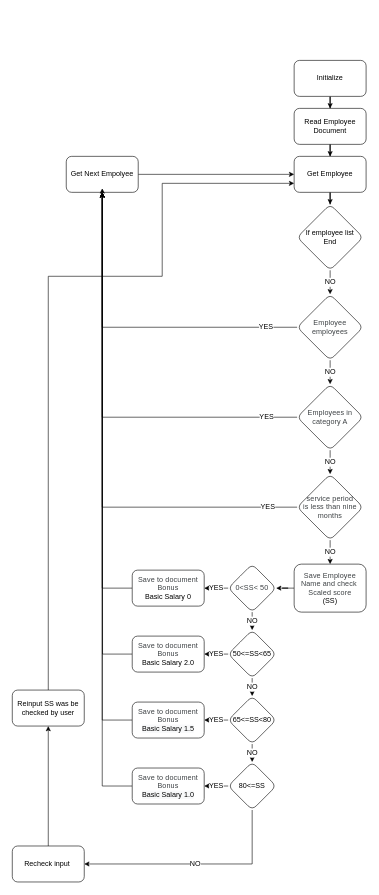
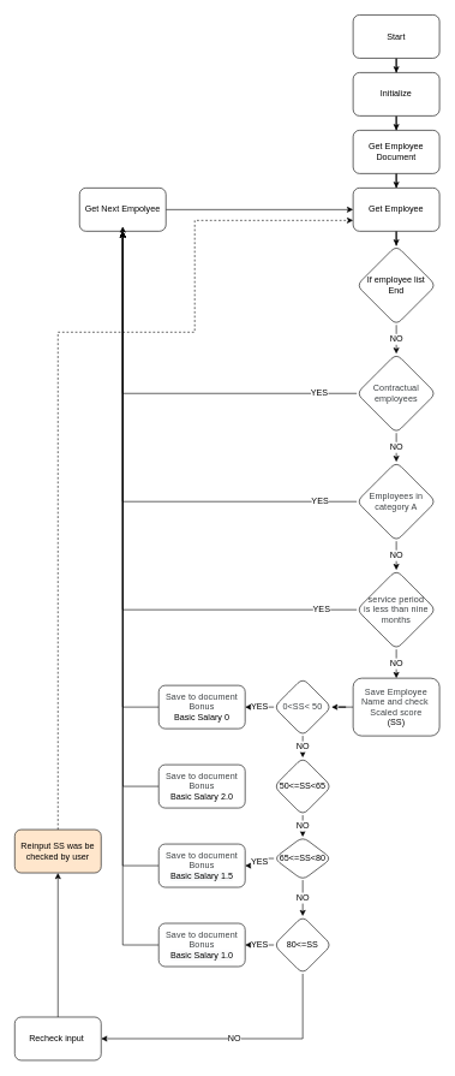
+ <mxCell id="3" value="Start" style="rounded=1;whiteSpace=wrap;html=1;fontFamily=Helvetica;fontSize=12;fontStyle=0;verticalAlign=middle;" vertex="1" parent="1"><mxGeometry x="490" width="120" height="60" as="geometry" y="20" /></mxCell>
+ <mxCell id="2" value="" style="edgeStyle=orthogonalEdgeStyle;rounded=0;orthogonalLoop=1;jettySize=auto;html=1;fontFamily=Helvetica;fontSize=12;fontStyle=0;verticalAlign=middle;" edge="1" parent="1" source="3" target="5"><mxGeometry relative="1" as="geometry" /></mxCell>
- <mxCell id="7" value="Read Employee Document" style="whiteSpace=wrap;html=1;rounded=1;fontFamily=Helvetica;fontSize=12;fontStyle=0;verticalAlign=middle;" vertex="1" parent="1"><mxGeometry x="490" y="180" width="120" height="60" as="geometry" /></mxCell>
+ <mxCell id="7" value="Get Employee Document" style="whiteSpace=wrap;html=1;rounded=1;fontFamily=Helvetica;fontSize=12;fontStyle=0;verticalAlign=middle;" vertex="1" parent="1"><mxGeometry x="490" y="180" width="120" height="60" as="geometry" /></mxCell>
- <mxCell id="39" style="edgeStyle=orthogonalEdgeStyle;rounded=0;orthogonalLoop=1;jettySize=auto;html=1;fontFamily=Helvetica;fontSize=12;fontStyle=0;verticalAlign=middle;entryX=0;entryY=0.75;entryDx=0;entryDy=0;" edge="1" parent="1" source="40" target="9"><mxGeometry relative="1" as="geometry"><mxPoint x="240" y="317.778" as="targetPoint" /><Array as="points"><mxPoint x="80" y="460" /><mxPoint x="270" y="460" /><mxPoint x="270" y="305" /></Array></mxGeometry></mxCell>
+ <mxCell id="39" style="edgeStyle=orthogonalEdgeStyle;rounded=0;orthogonalLoop=1;jettySize=auto;html=1;fontFamily=Helvetica;fontSize=12;fontStyle=0;verticalAlign=middle;entryX=0;entryY=0.75;entryDx=0;entryDy=0;dashed=1;" edge="1" parent="1" source="40" target="9"><mxGeometry relative="1" as="geometry"><mxPoint x="240" y="317.778" as="targetPoint" /><Array as="points"><mxPoint x="80" y="460" /><mxPoint x="270" y="460" /><mxPoint x="270" y="305" /></Array></mxGeometry></mxCell>
- <mxCell id="14" value="&lt;span style=&quot;color: rgb(60, 64, 67); font-size: 12px; font-style: normal; letter-spacing: 0.2px; text-indent: 0px; text-transform: none; word-spacing: 0px; display: inline; float: none;&quot;&gt;Employee employees&lt;/span&gt;" style="rhombus;whiteSpace=wrap;html=1;rounded=1;fontFamily=Helvetica;fontSize=12;fontStyle=0;verticalAlign=middle;" vertex="1" parent="1"><mxGeometry x="495" y="490" width="110" height="110" as="geometry" /></mxCell>
+ <mxCell id="14" value="&lt;span style=&quot;color: rgb(60, 64, 67); font-size: 12px; font-style: normal; letter-spacing: 0.2px; text-indent: 0px; text-transform: none; word-spacing: 0px; display: inline; float: none;&quot;&gt;Contractual employees&lt;/span&gt;" style="rhombus;whiteSpace=wrap;html=1;rounded=1;fontFamily=Helvetica;fontSize=12;fontStyle=0;verticalAlign=middle;" vertex="1" parent="1"><mxGeometry x="495" y="490" width="110" height="110" as="geometry" /></mxCell>
- <mxCell id="29" value="YES" style="edgeStyle=orthogonalEdgeStyle;rounded=0;orthogonalLoop=1;jettySize=auto;html=1;fontFamily=Helvetica;fontSize=12;fontStyle=0;verticalAlign=middle;" edge="1" parent="1" source="30" target="42"><mxGeometry relative="1" as="geometry" /></mxCell>
- <mxCell id="40" value="Reinput SS was be checked by user" style="whiteSpace=wrap;html=1;rounded=1;fontFamily=Helvetica;fontStyle=0;verticalAlign=middle;fontSize=12;" vertex="1" parent="1"><mxGeometry x="20" y="1150" width="120" height="60" as="geometry" /></mxCell>
+ <mxCell id="40" value="Reinput SS was be checked by user" style="whiteSpace=wrap;html=1;rounded=1;fontFamily=Helvetica;fontStyle=0;verticalAlign=middle;fontSize=12;fillColor=#ffe6cc;" vertex="1" parent="1"><mxGeometry x="20" y="1150" width="120" height="60" as="geometry" /></mxCell>
- <mxCell id="33" value="65&amp;lt;=SS&amp;lt;80" style="rhombus;whiteSpace=wrap;html=1;rounded=1;fontFamily=Helvetica;fontStyle=0;verticalAlign=middle;fontSize=12;" vertex="1" parent="1"><mxGeometry x="380" y="1160" width="80" height="80" as="geometry" /></mxCell>
+ <mxCell id="33" value="65&amp;lt;=SS&amp;lt;80" style="rhombus;whiteSpace=wrap;html=1;rounded=1;fontFamily=Helvetica;fontStyle=0;verticalAlign=middle;fontSize=12;" vertex="1" parent="1"><mxGeometry x="380" y="1160" width="80" height="60" as="geometry" /></mxCell>
